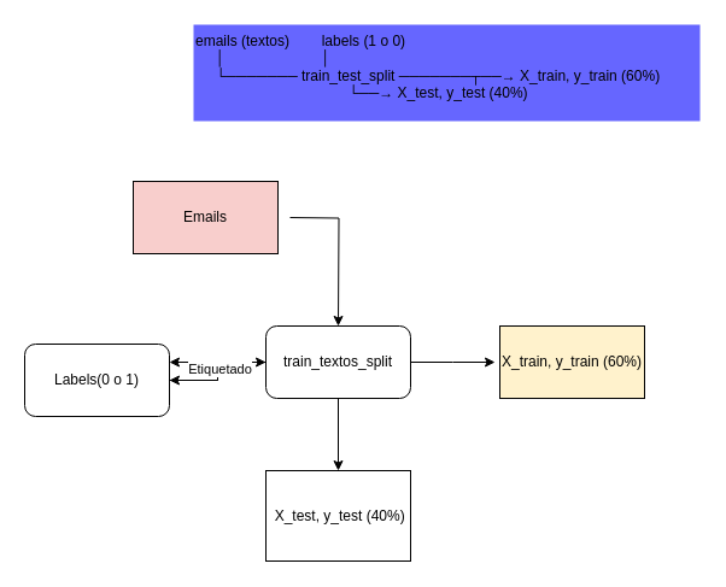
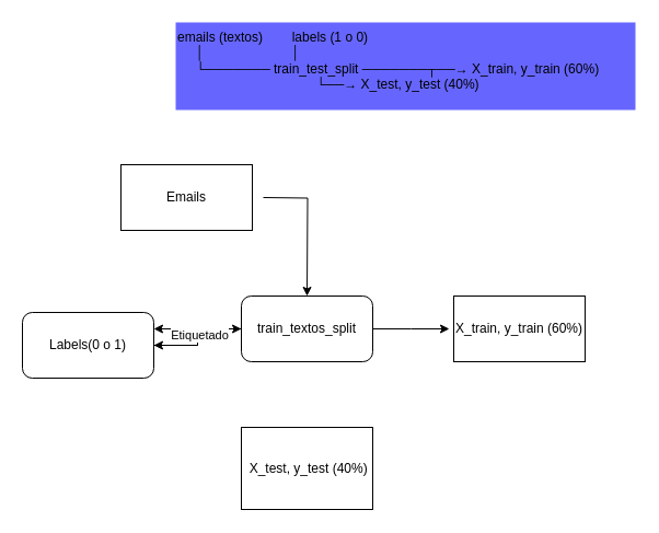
- <mxCell id="4" value="Emails" style="rounded=0;whiteSpace=wrap;html=1;fillColor=#f8cecc;" vertex="1" parent="1"><mxGeometry x="110" y="150" width="120" height="60" as="geometry" /></mxCell>
+ <mxCell id="4" value="Emails" style="rounded=0;whiteSpace=wrap;html=1;" vertex="1" parent="1"><mxGeometry x="110" y="150" width="120" height="60" as="geometry" /></mxCell>
- <mxCell id="11" value="&lt;span style=&quot;text-align: left;&quot;&gt;X_train, y_train (60%)&lt;/span&gt;" style="rounded=0;whiteSpace=wrap;html=1;fillColor=#fff2cc;" vertex="1" parent="1"><mxGeometry x="414" y="270" width="120" height="60" as="geometry" /></mxCell>
+ <mxCell id="11" value="&lt;span style=&quot;text-align: left;&quot;&gt;X_train, y_train (60%)&lt;/span&gt;" style="rounded=0;whiteSpace=wrap;html=1;" vertex="1" parent="1"><mxGeometry x="414" y="270" width="120" height="60" as="geometry" /></mxCell>
- <mxCell id="6" style="edgeStyle=orthogonalEdgeStyle;rounded=0;orthogonalLoop=1;jettySize=auto;html=1;" edge="1" parent="1" source="9" target="10"><mxGeometry relative="1" as="geometry"><mxPoint x="280" y="380" as="targetPoint" /></mxGeometry></mxCell>
